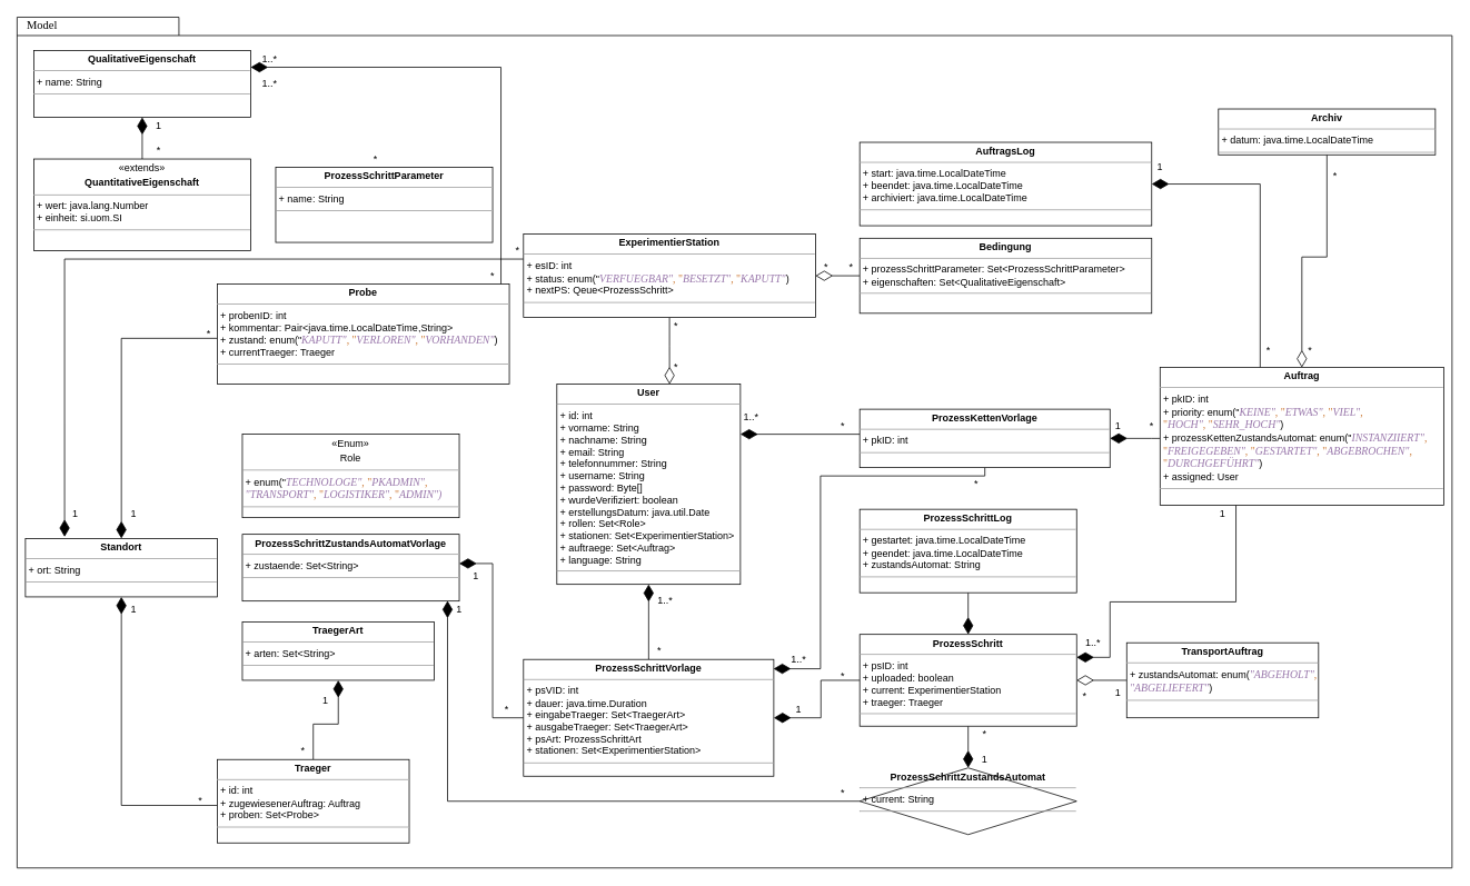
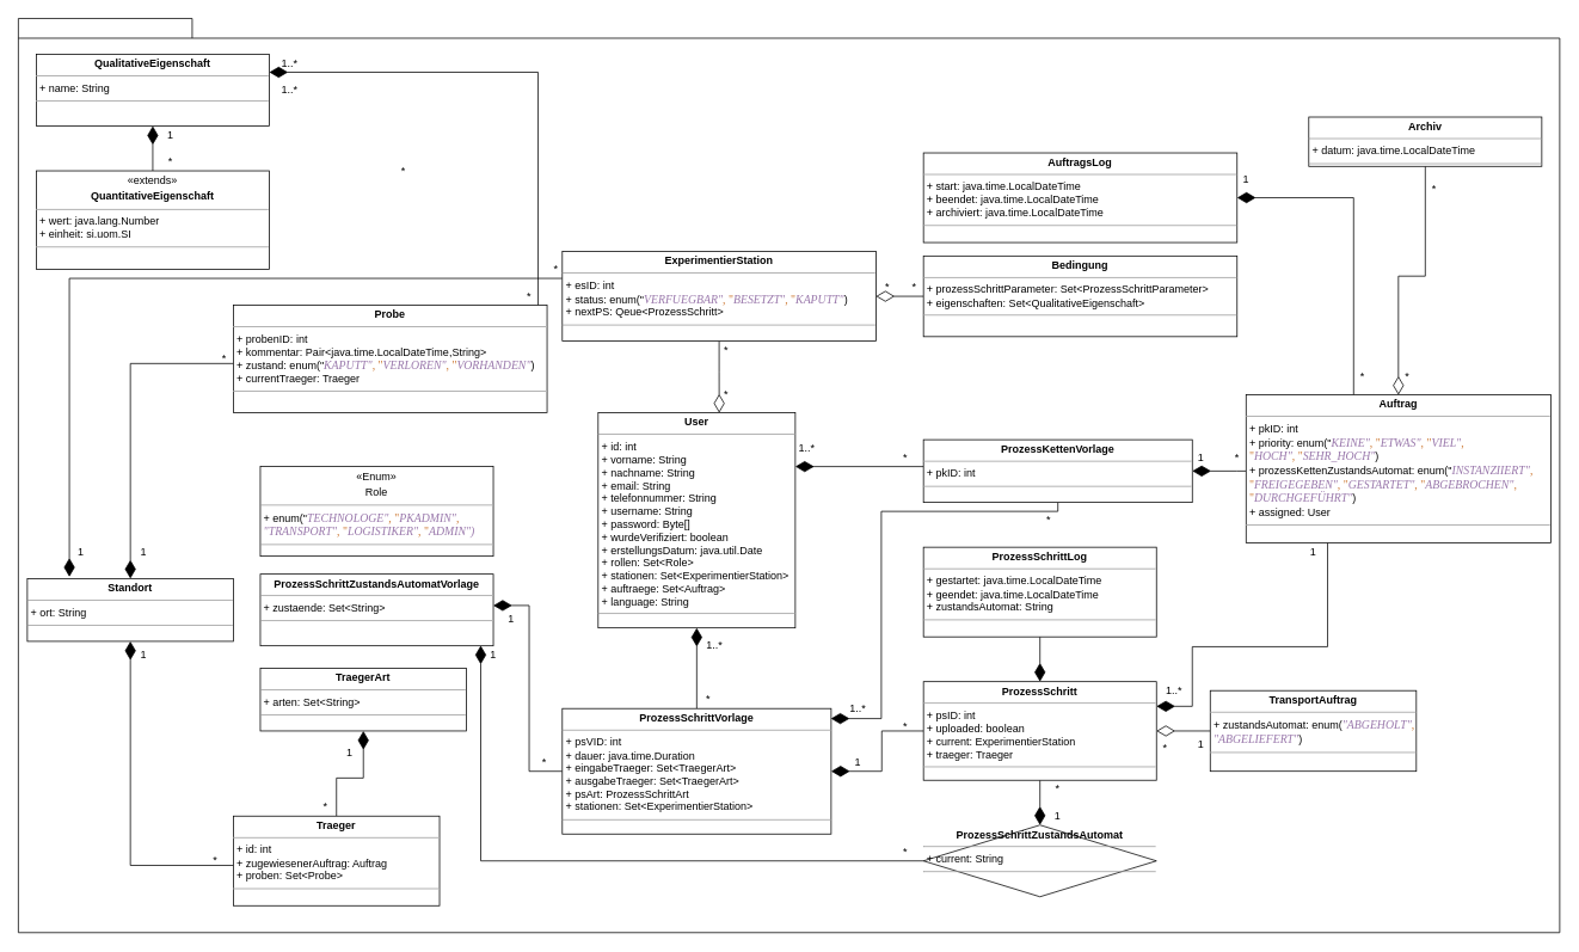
- <mxCell id="3" value="&lt;font style=&quot;font-size: 14px&quot;&gt;Model&lt;/font&gt;" style="text;html=1;align=left;verticalAlign=top;spacingTop=-4;fontSize=10;fontFamily=Verdana" parent="1" vertex="1"><mxGeometry x="30" y="20" width="130" height="20" as="geometry" /></mxCell>
- <mxCell id="22" value="&lt;p style=&quot;margin: 0px ; margin-top: 4px ; text-align: center&quot;&gt;&lt;b&gt;ProzessSchrittParameter&lt;/b&gt;&lt;br&gt;&lt;/p&gt;&lt;hr size=&quot;1&quot;&gt;&lt;p style=&quot;margin: 0px ; margin-left: 4px&quot;&gt;+ name: String&lt;/p&gt;&lt;hr size=&quot;1&quot;&gt;&lt;p style=&quot;margin: 0px ; margin-left: 4px&quot;&gt;&lt;br&gt;&lt;/p&gt;" style="verticalAlign=top;align=left;overflow=fill;fontSize=12;fontFamily=Helvetica;html=1;" vertex="1" parent="1"><mxGeometry x="330" y="200" width="260" height="90" as="geometry" /></mxCell>
